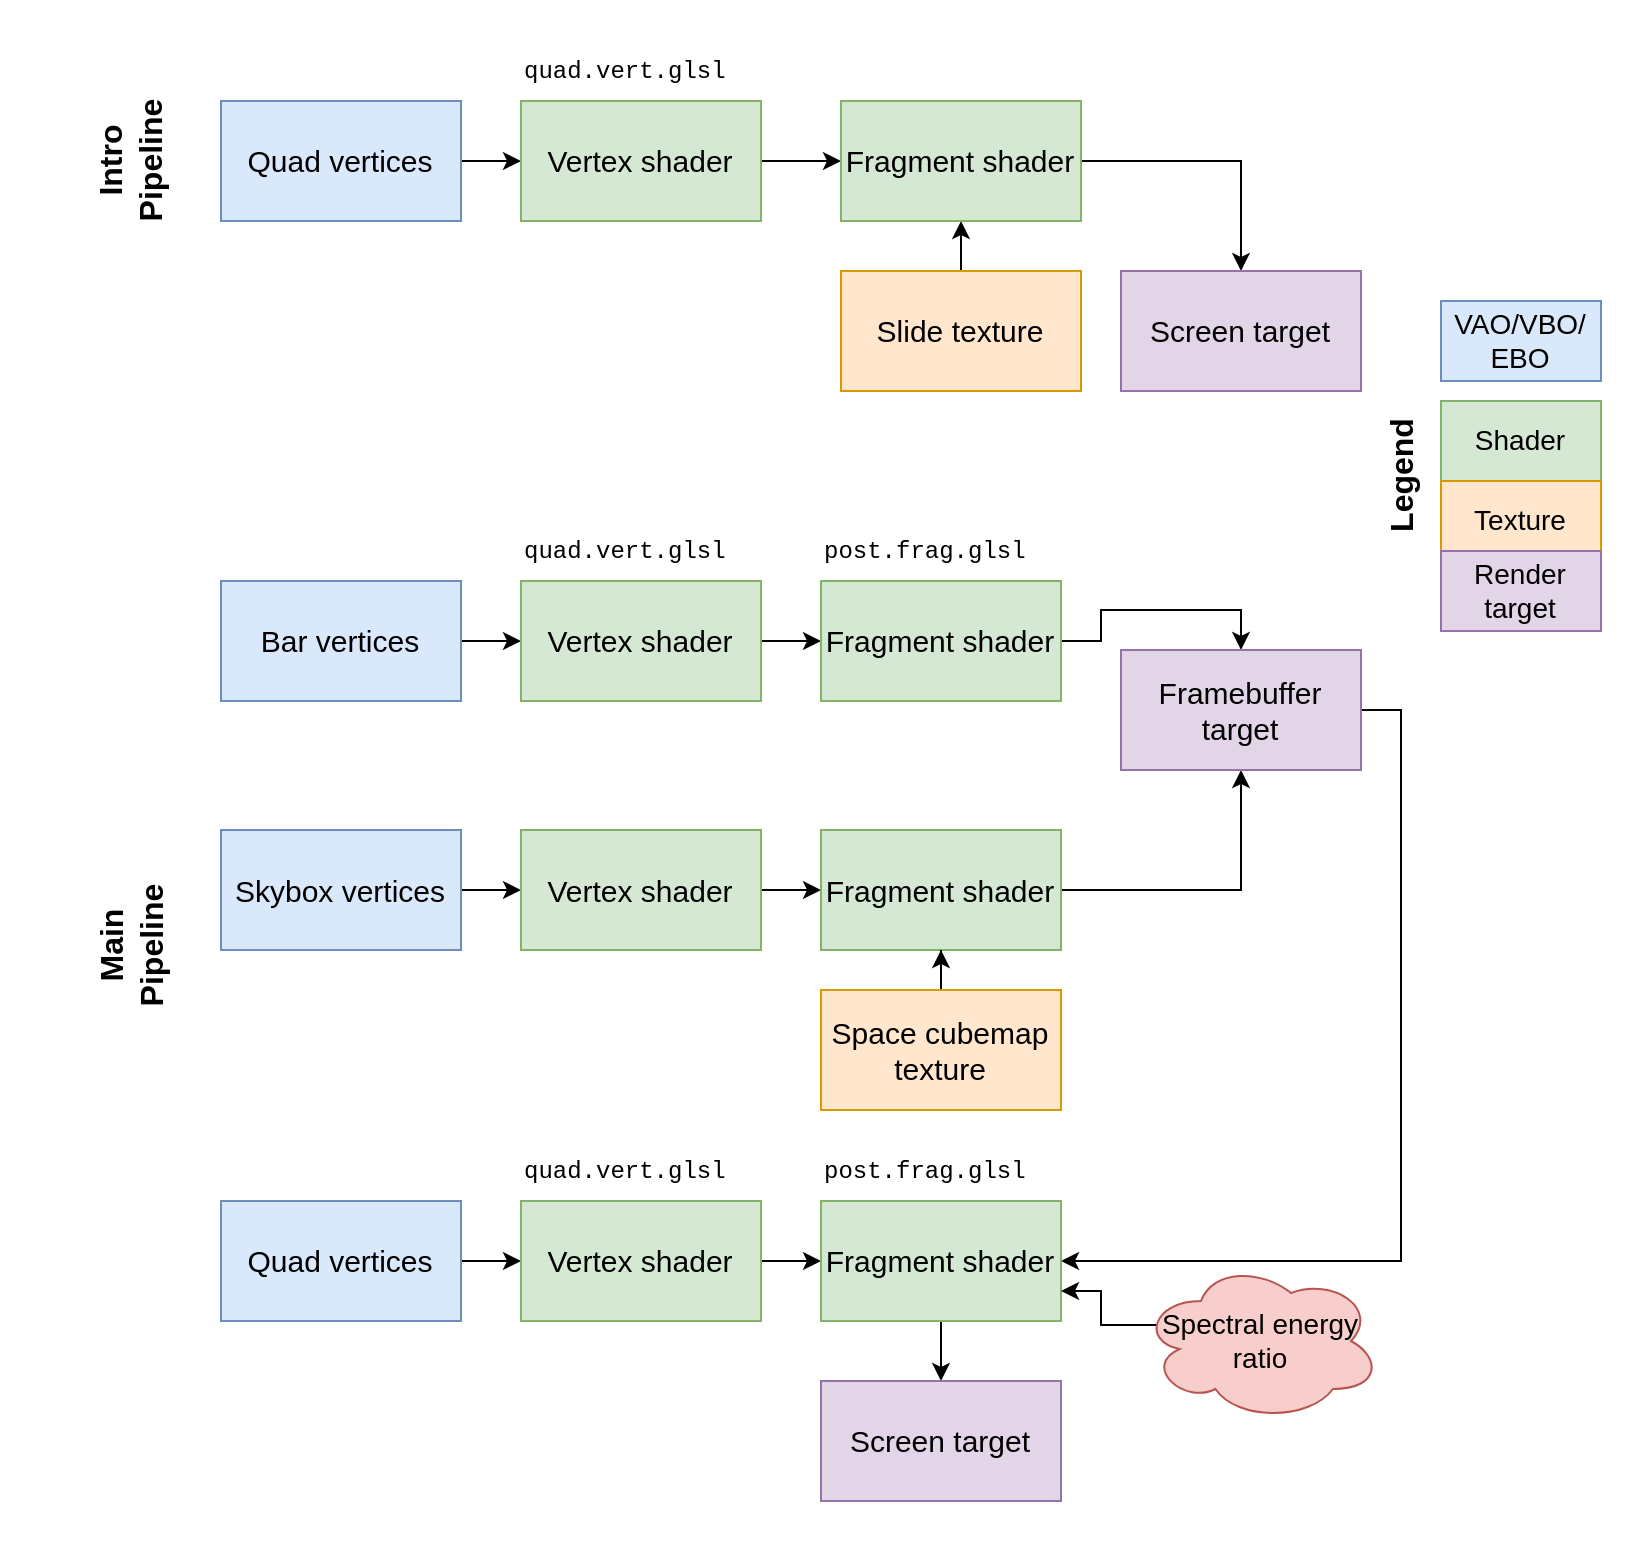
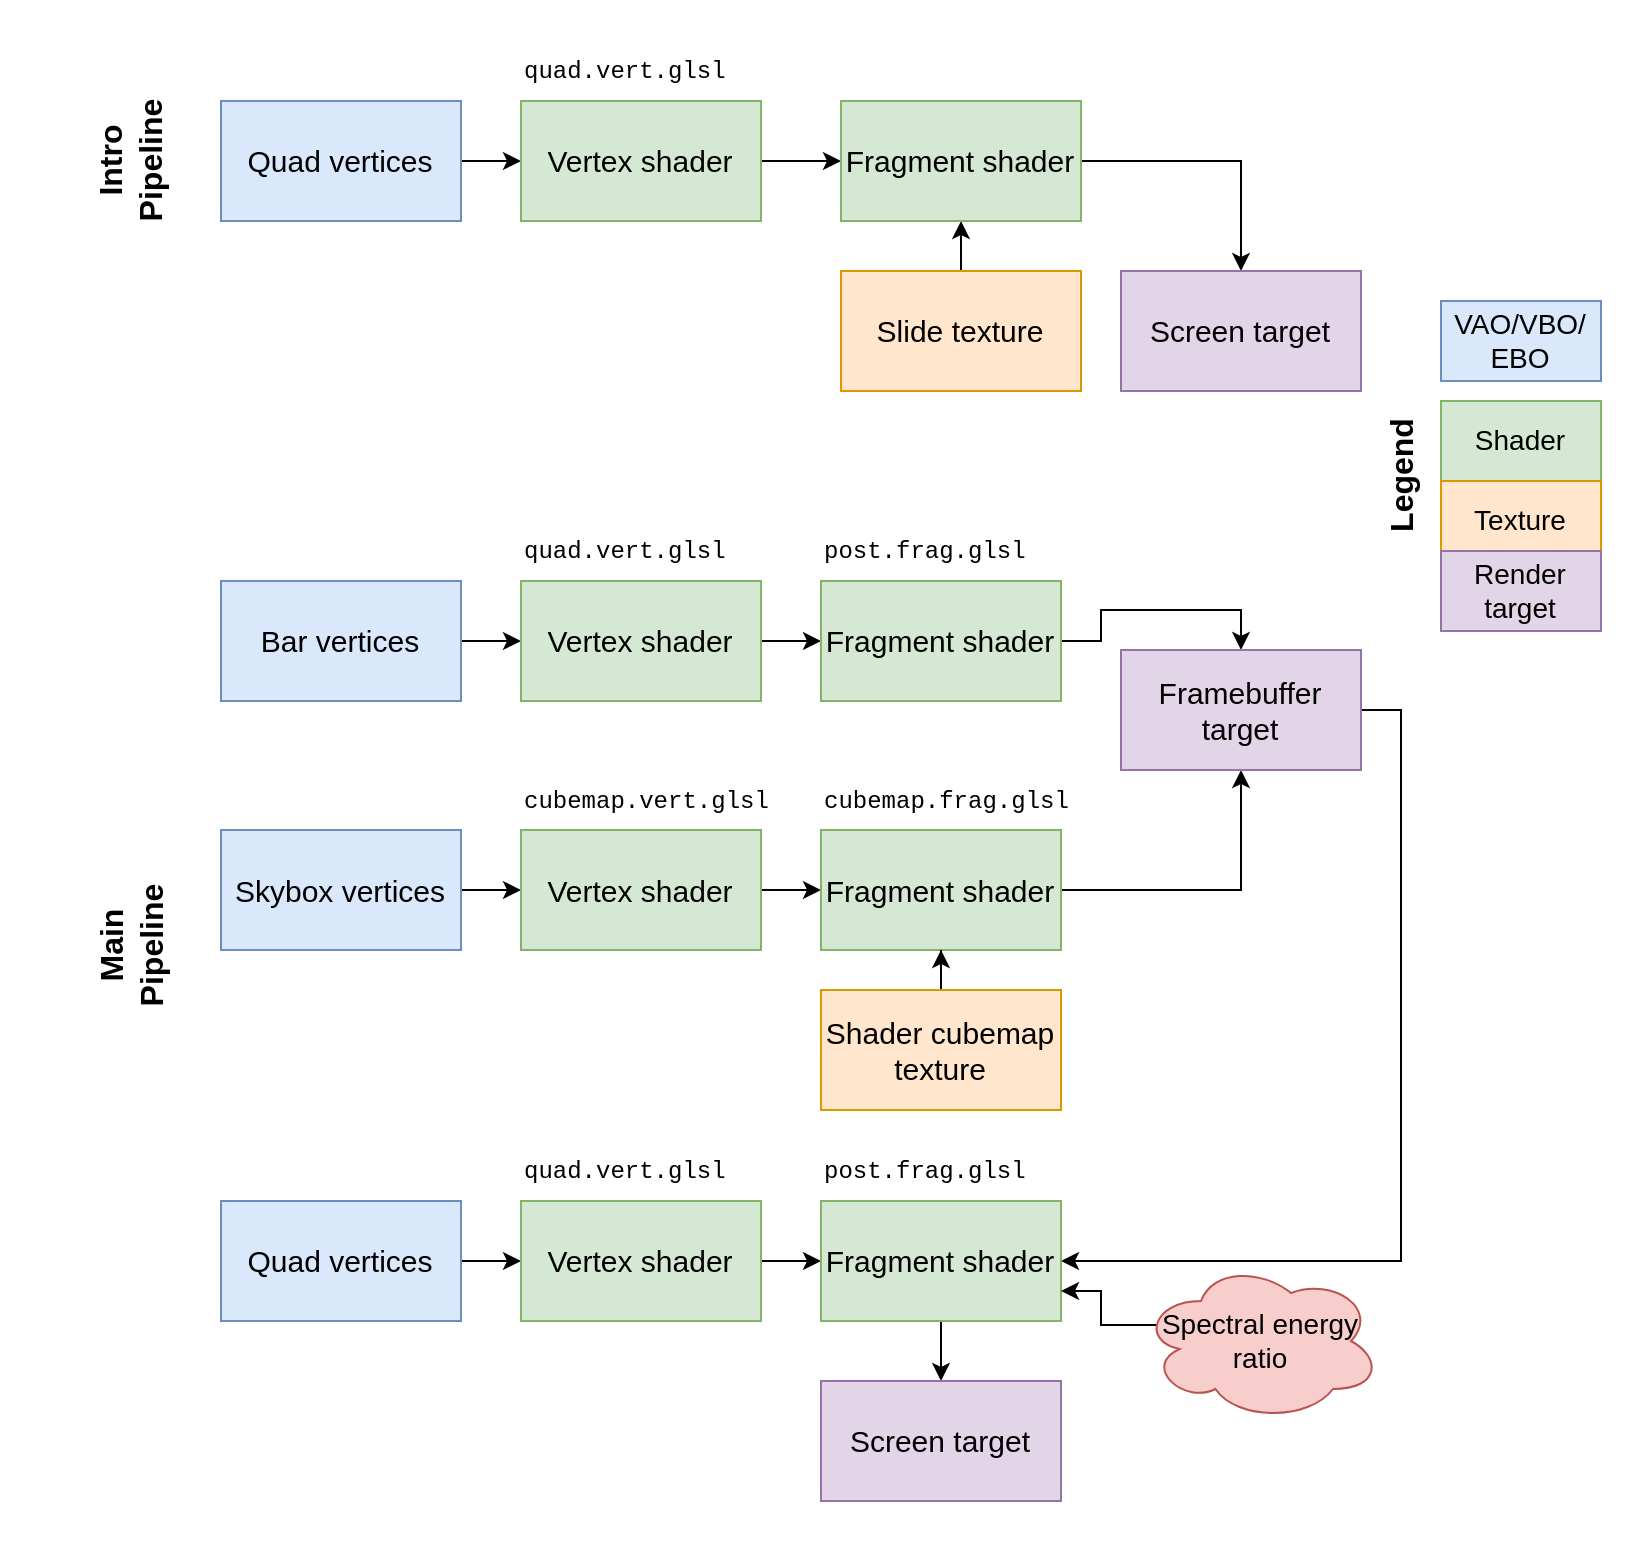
+ <mxCell id="41" value="&lt;font face=&quot;Courier New&quot;&gt;cubemap.vert.glsl&lt;/font&gt;" style="text;html=1;align=left;verticalAlign=middle;whiteSpace=wrap;rounded=0;" vertex="1" parent="1"><mxGeometry x="260" y="384.5" width="120" height="30" as="geometry" /></mxCell>
+ <mxCell id="44" value="&lt;font face=&quot;Courier New&quot;&gt;cubemap.frag.glsl&lt;/font&gt;" style="text;html=1;align=left;verticalAlign=middle;whiteSpace=wrap;rounded=0;" vertex="1" parent="1"><mxGeometry x="410" y="384.5" width="120" height="30" as="geometry" /></mxCell>
- <mxCell id="25" value="&lt;font style=&quot;font-size: 15px;&quot;&gt;Space cubemap texture&lt;/font&gt;" style="rounded=0;whiteSpace=wrap;html=1;fillColor=#ffe6cc;strokeColor=#d79b00;" parent="1" vertex="1"><mxGeometry x="410" y="494.5" width="120" height="60" as="geometry" /></mxCell>
+ <mxCell id="25" value="&lt;font style=&quot;font-size: 15px;&quot;&gt;Shader cubemap texture&lt;/font&gt;" style="rounded=0;whiteSpace=wrap;html=1;fillColor=#ffe6cc;strokeColor=#d79b00;" parent="1" vertex="1"><mxGeometry x="410" y="494.5" width="120" height="60" as="geometry" /></mxCell>
